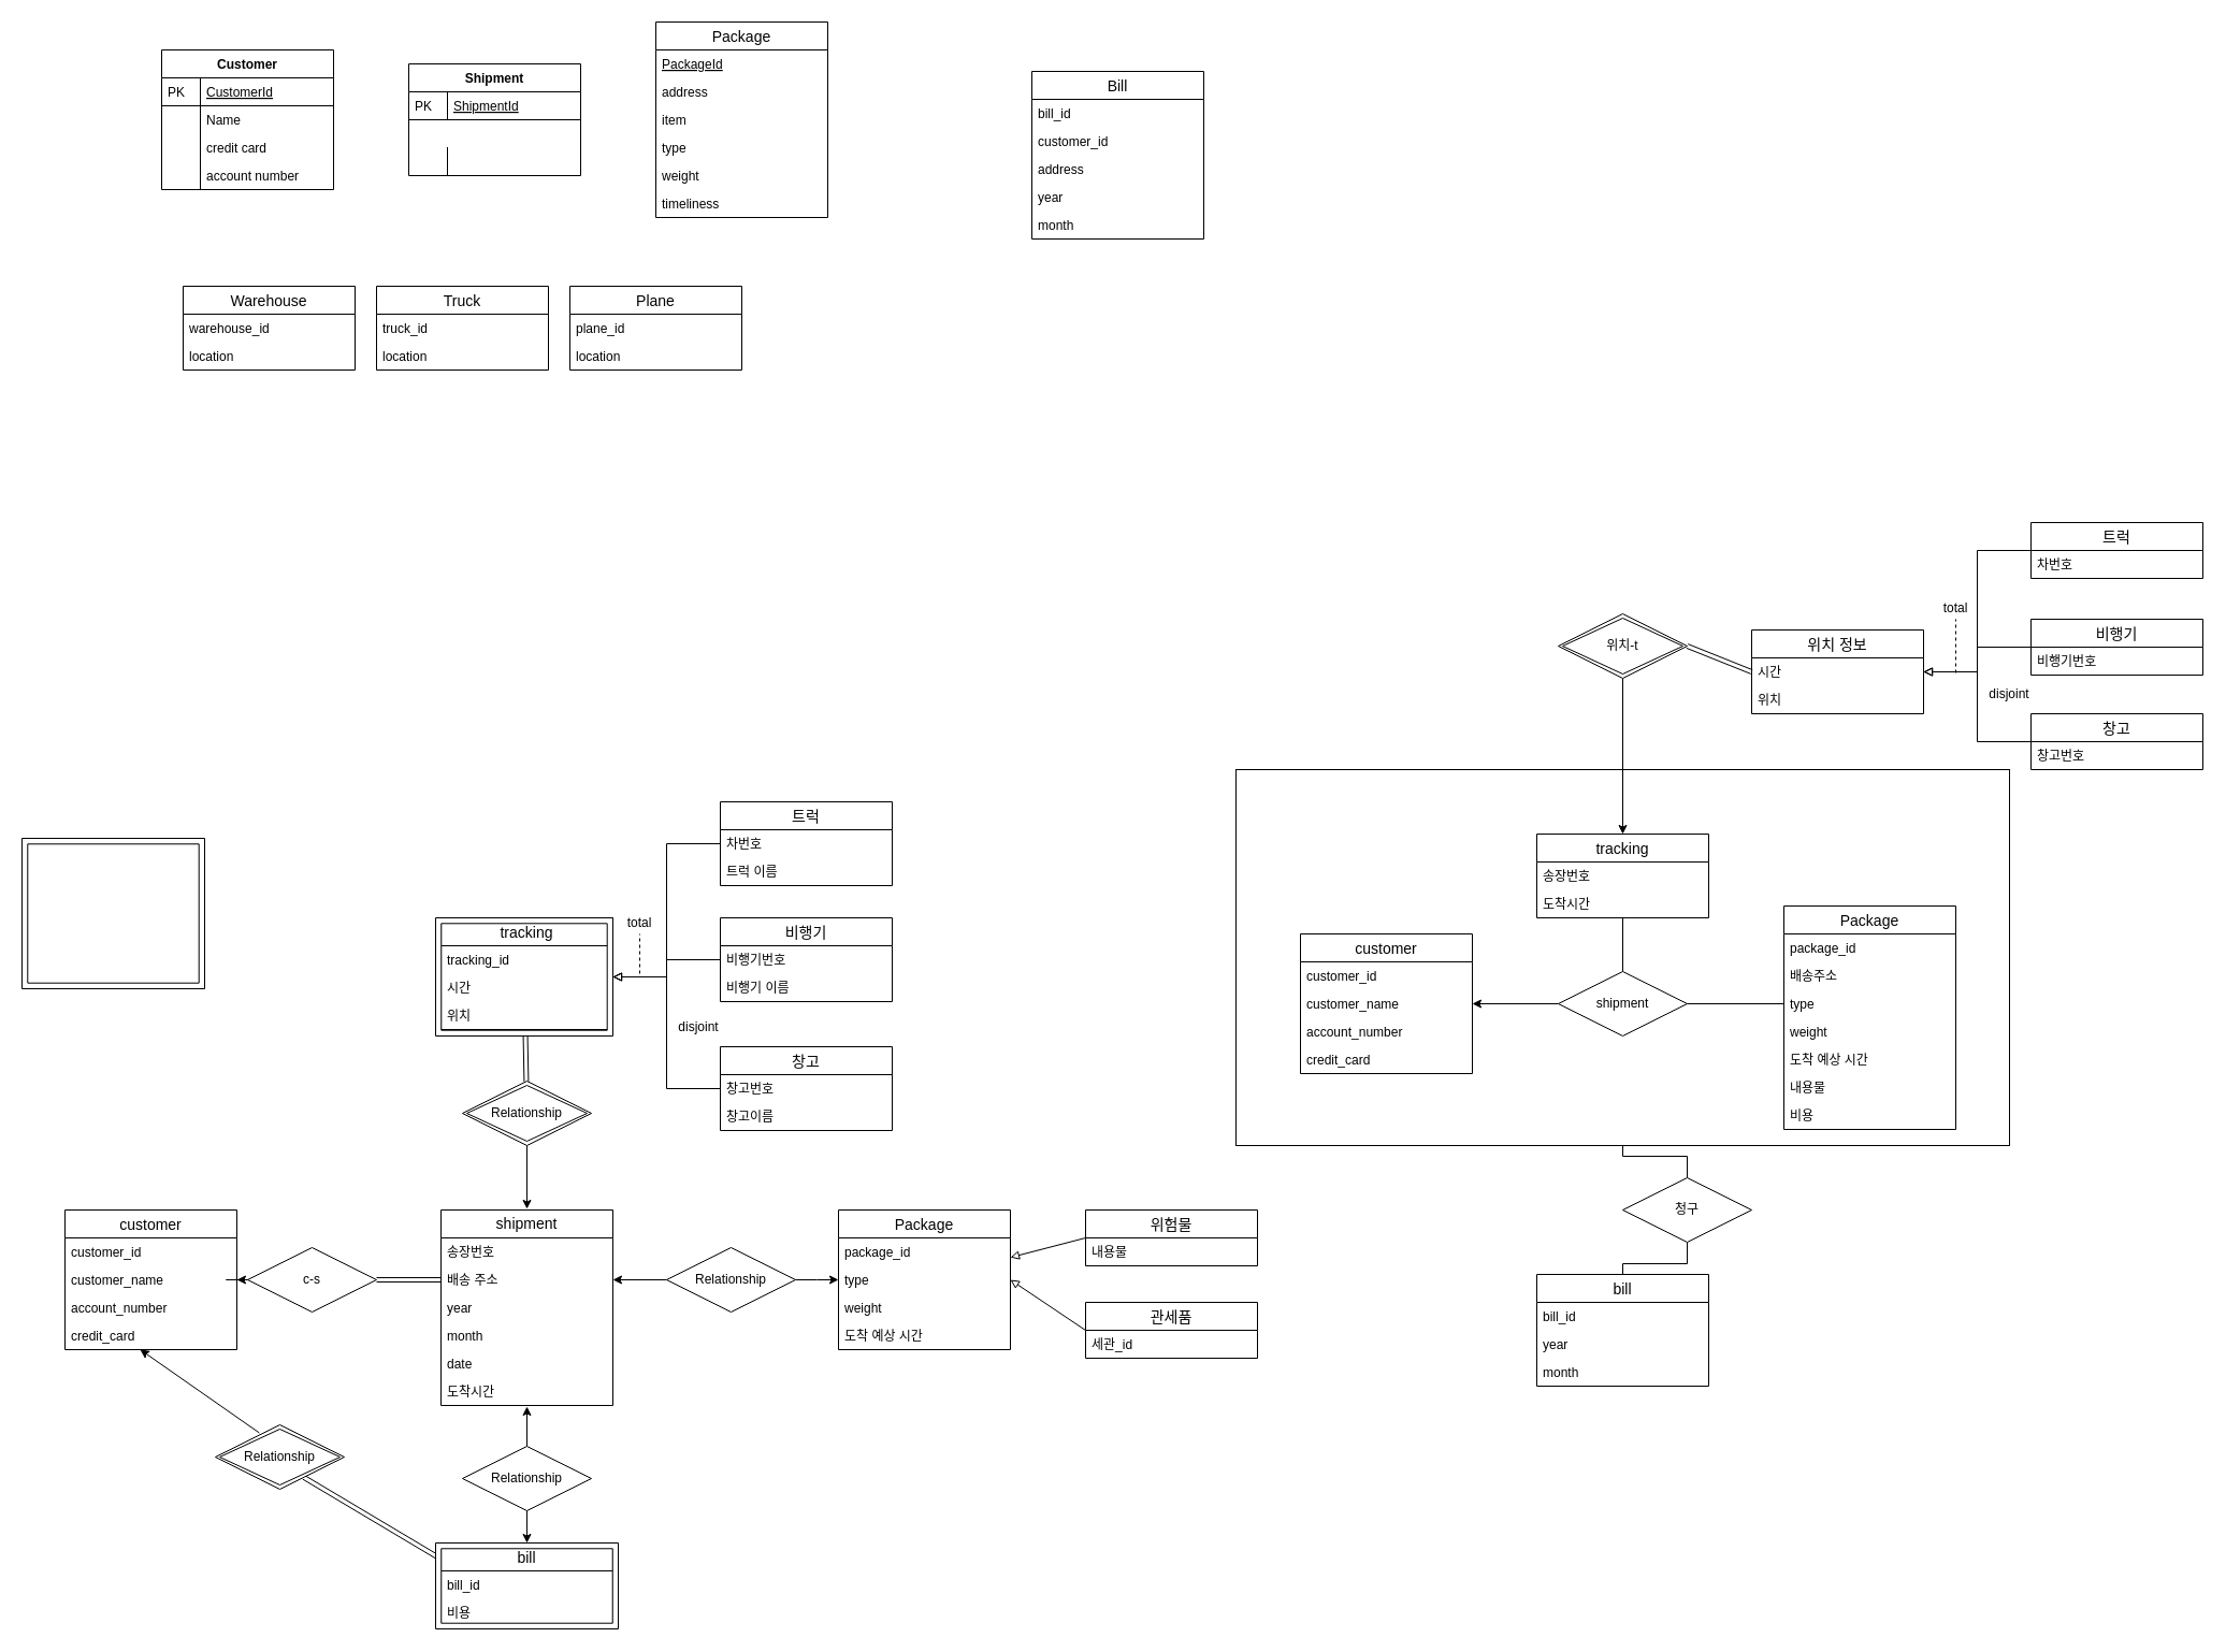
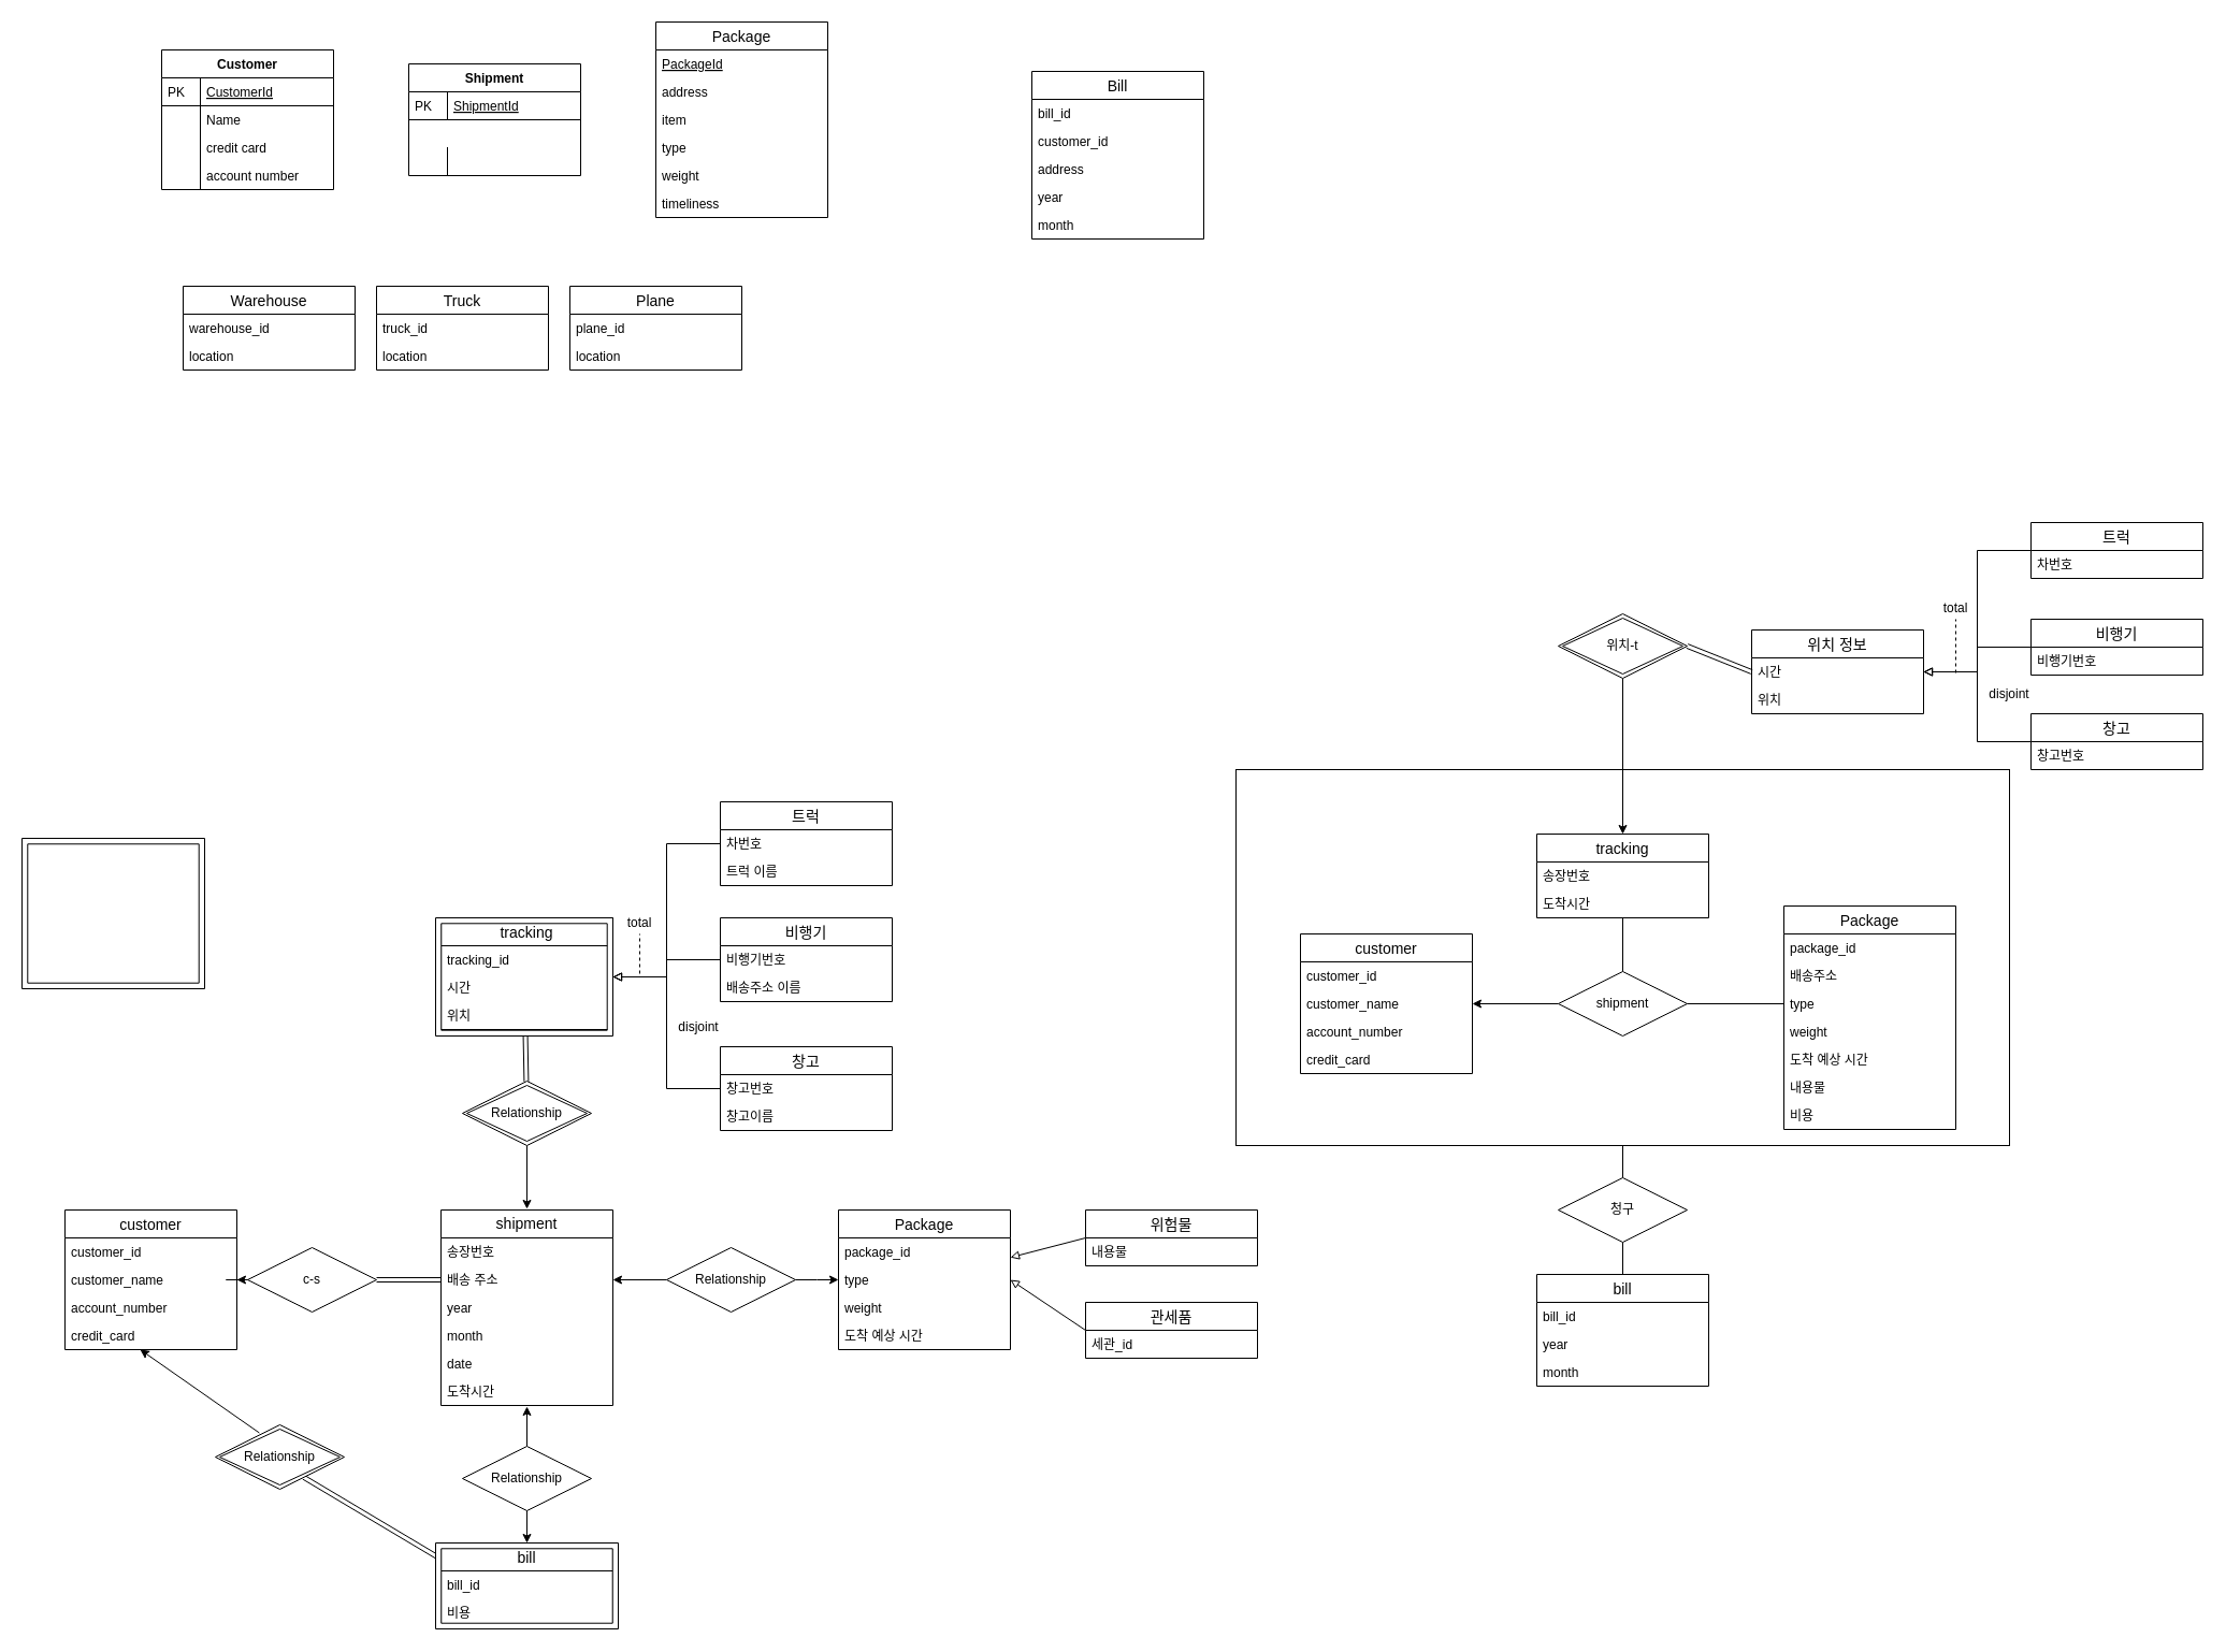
- <mxCell value="비행기 이름" id="126" parent="124" vertex="1" style="text;strokeColor=none;fillColor=none;spacingLeft=4;spacingRight=4;overflow=hidden;rotatable=0;points=[[0,0.5],[1,0.5]];portConstraint=eastwest;fontSize=12;"><mxGeometry as="geometry" height="26" width="160" y="52" /></mxCell>
+ <mxCell value="배송주소 이름" id="126" parent="124" vertex="1" style="text;strokeColor=none;fillColor=none;spacingLeft=4;spacingRight=4;overflow=hidden;rotatable=0;points=[[0,0.5],[1,0.5]];portConstraint=eastwest;fontSize=12;"><mxGeometry as="geometry" height="26" width="160" y="52" /></mxCell>
- <mxCell value="청구" id="48" parent="1" vertex="1" style="shape=rhombus;perimeter=rhombusPerimeter;whiteSpace=wrap;html=1;align=center;"><mxGeometry x="1510" y="1096" as="geometry" height="60" width="120" /></mxCell>
+ <mxCell value="청구" id="48" parent="1" vertex="1" style="shape=rhombus;perimeter=rhombusPerimeter;whiteSpace=wrap;html=1;align=center;"><mxGeometry as="geometry" height="60" width="120" y="1096" x="1450" /></mxCell>
